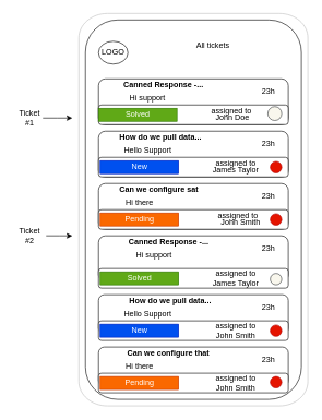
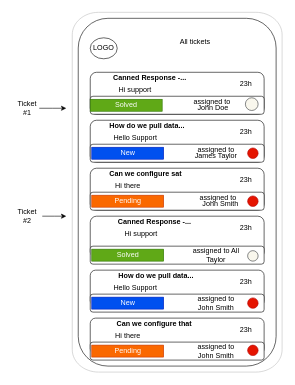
- <mxCell id="34" value="assigned to James Taylor" style="text;html=1;strokeColor=none;fillColor=none;align=center;verticalAlign=middle;whiteSpace=wrap;rounded=0;" vertex="1" parent="1"><mxGeometry x="315" y="415" width="90" height="20" as="geometry" /></mxCell>
+ <mxCell id="34" value="assigned to All Taylor" style="text;html=1;strokeColor=none;fillColor=none;align=center;verticalAlign=middle;whiteSpace=wrap;rounded=0;" vertex="1" parent="1"><mxGeometry x="315" y="415" width="90" height="20" as="geometry" /></mxCell>
